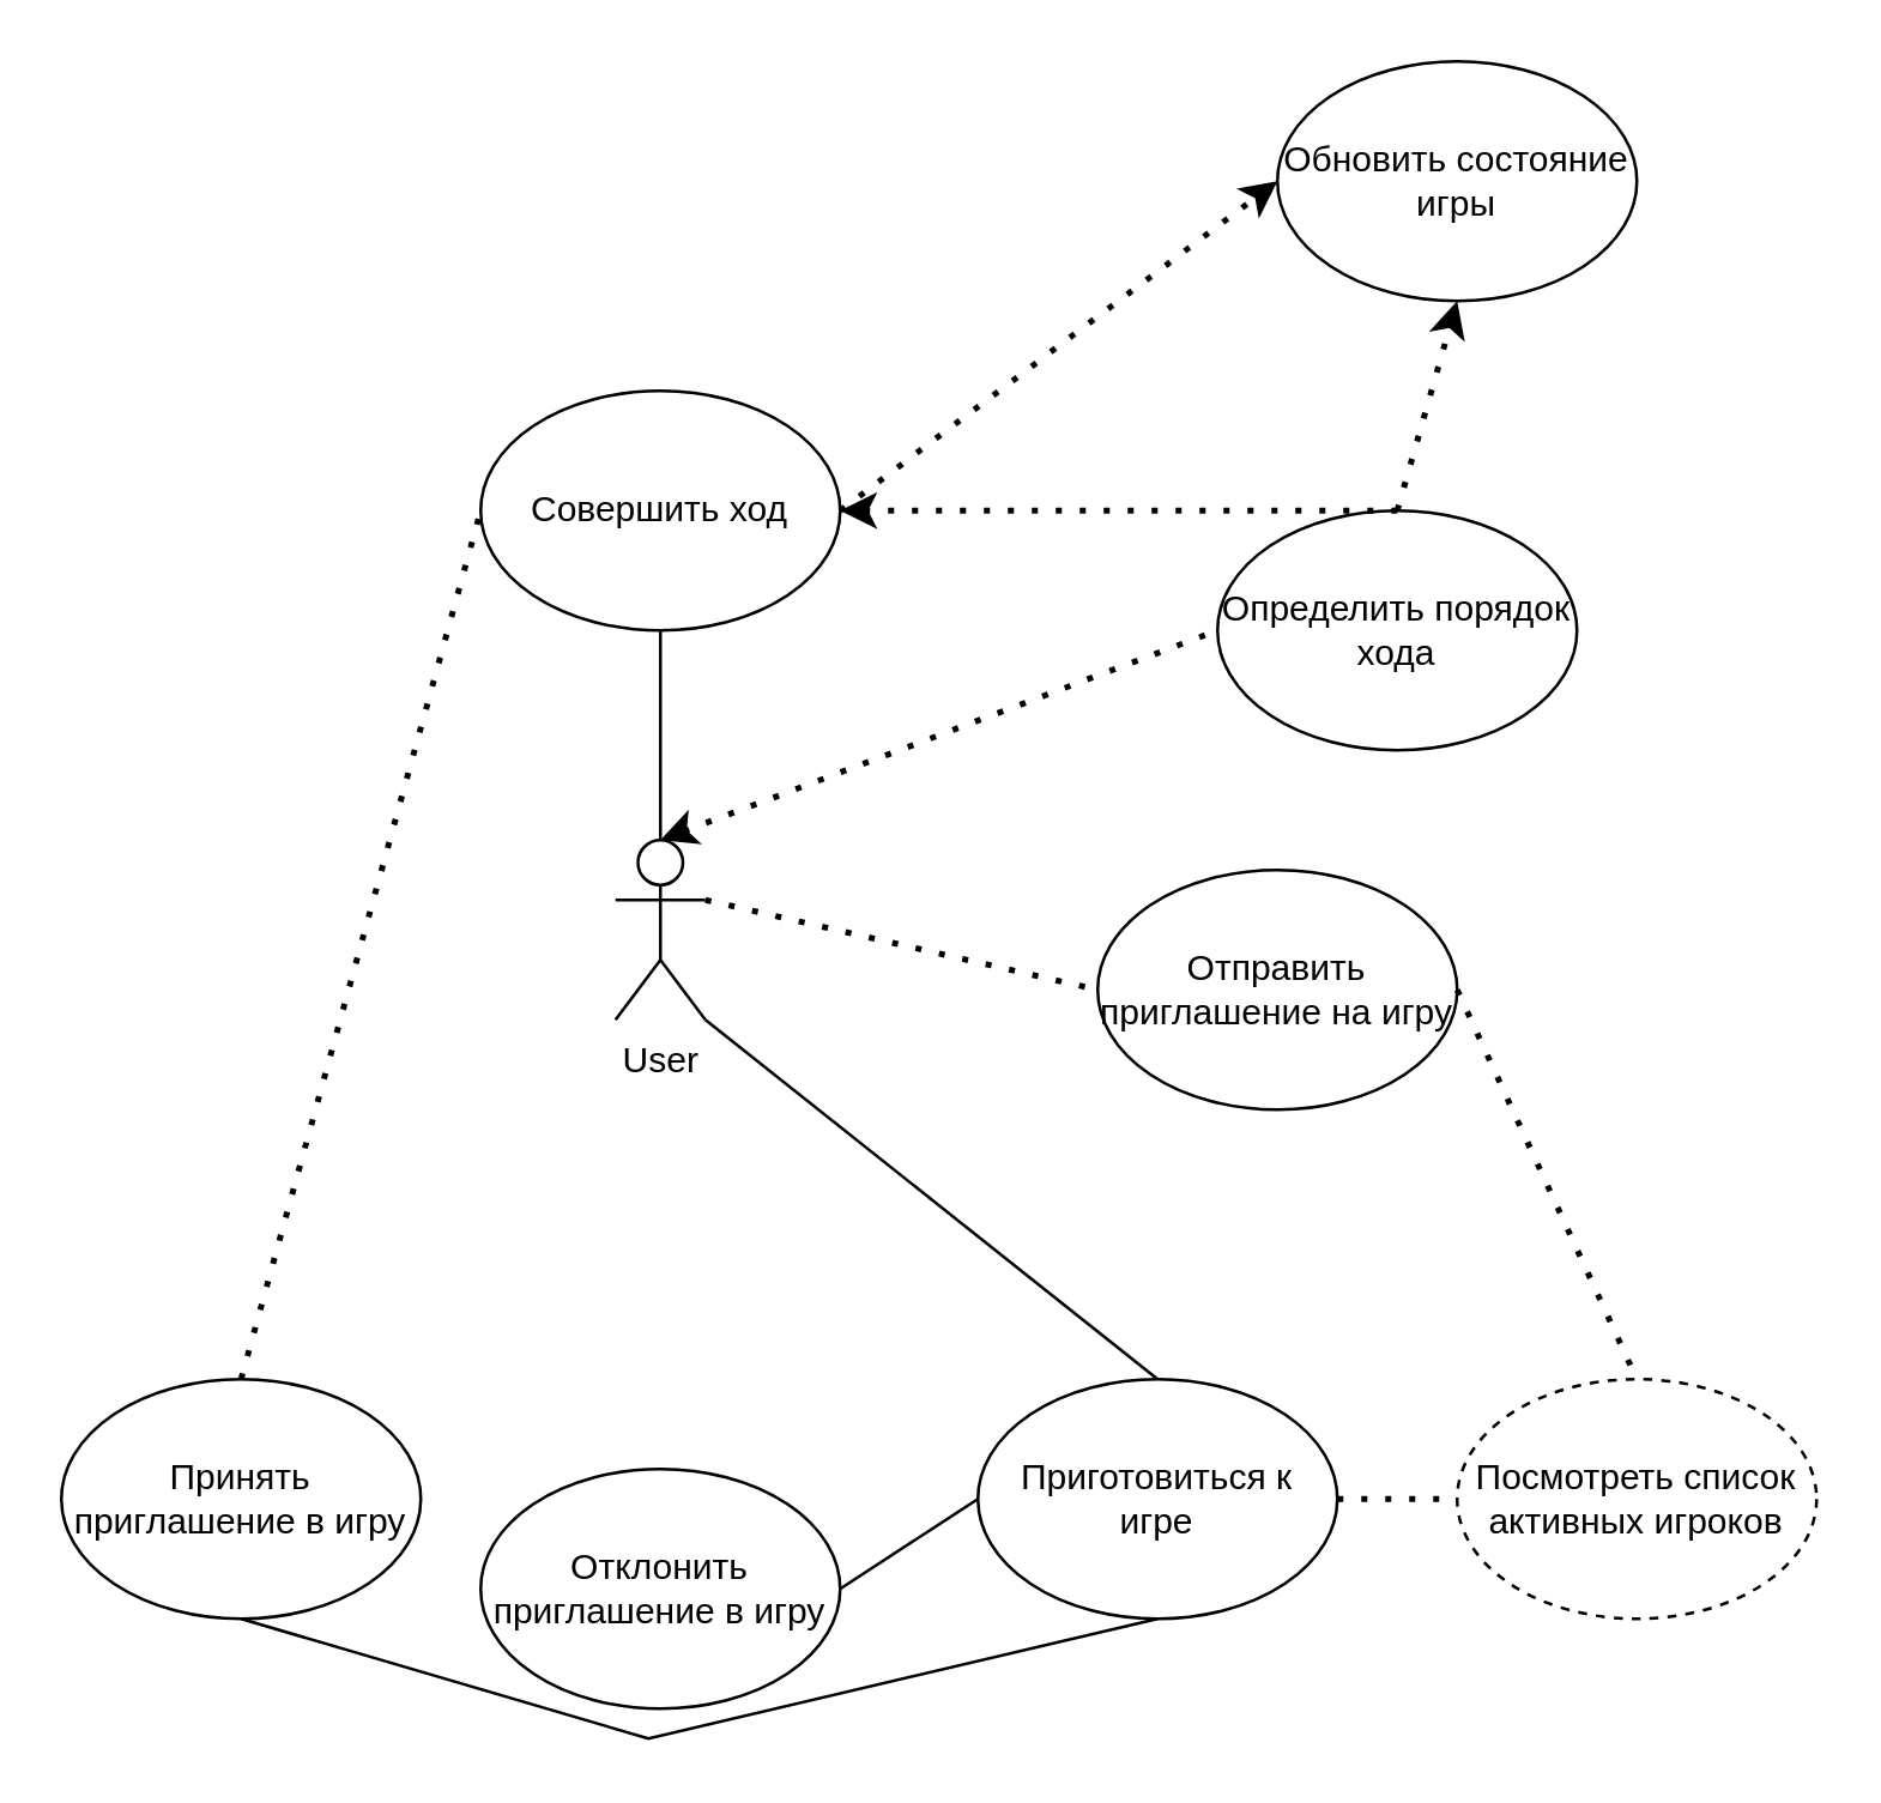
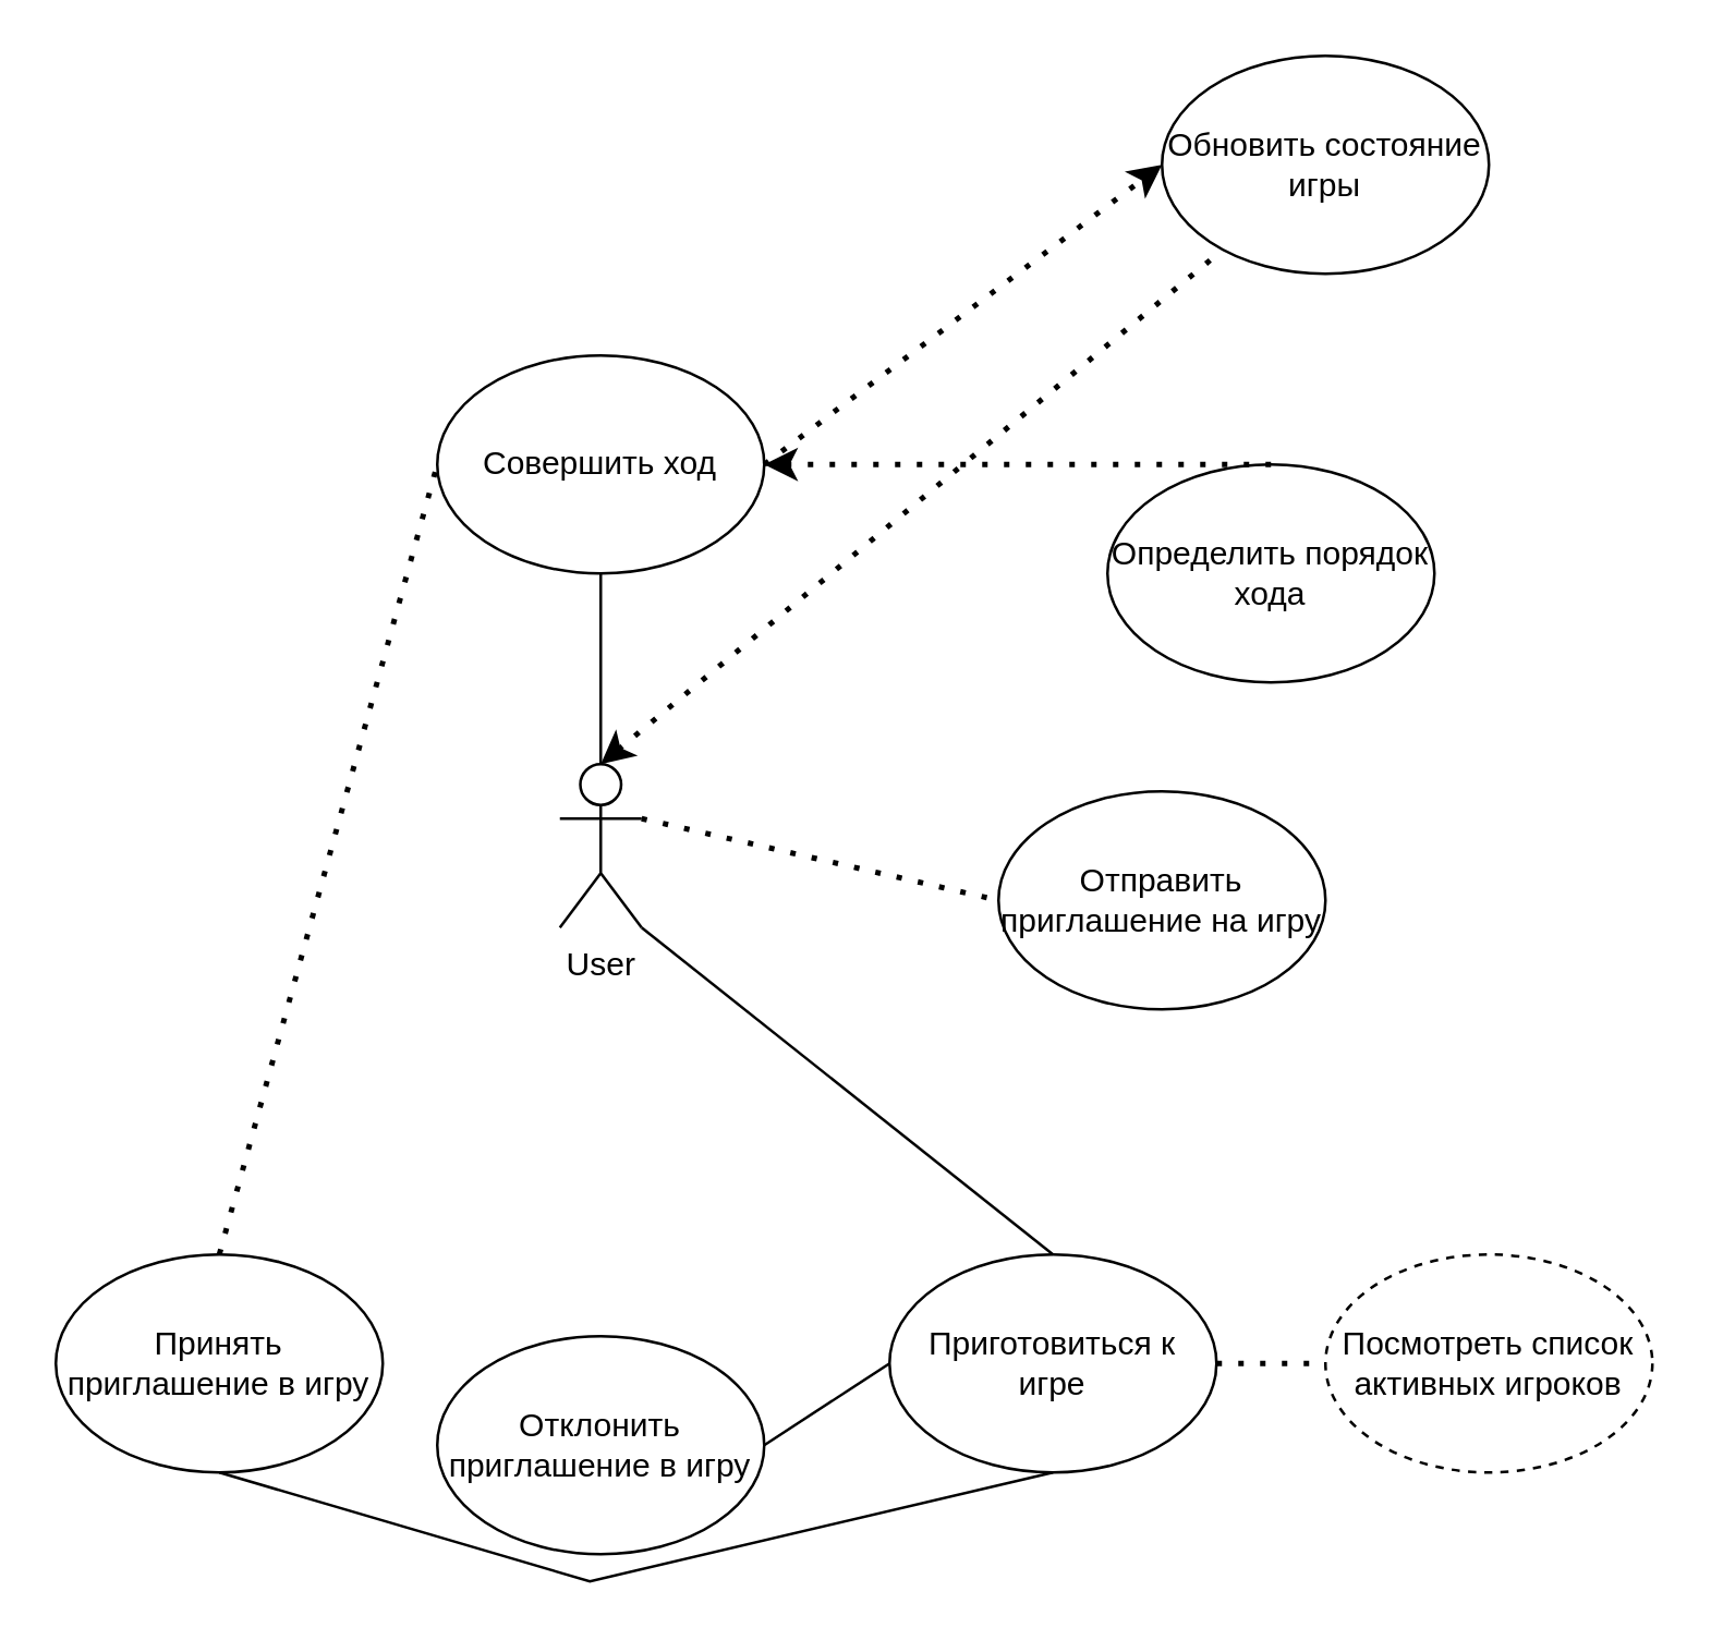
- <mxCell id="22" value="" style="endArrow=classic;dashed=1;html=1;dashPattern=1 3;strokeWidth=2;rounded=0;exitX=0.5;exitY=0;exitDx=0;exitDy=0;entryX=0.5;entryY=1;entryDx=0;entryDy=0;endFill=1;" edge="1" parent="1" source="9" target="15"><mxGeometry width="50" height="50" relative="1" as="geometry"><mxPoint x="536" y="180" as="sourcePoint" /><mxPoint x="586" y="130" as="targetPoint" /></mxGeometry></mxCell>
- <mxCell id="18" value="" style="endArrow=none;dashed=1;html=1;dashPattern=1 3;strokeWidth=2;rounded=0;exitX=0.5;exitY=0;exitDx=0;exitDy=0;exitPerimeter=0;entryX=0;entryY=0.5;entryDx=0;entryDy=0;endFill=0;startArrow=classic;startFill=1;" edge="1" parent="1" source="2" target="9"><mxGeometry width="50" height="50" relative="1" as="geometry"><mxPoint x="216" y="280" as="sourcePoint" /><mxPoint x="266" y="230" as="targetPoint" /></mxGeometry></mxCell>
+ <mxCell id="18" value="" style="endArrow=none;dashed=1;html=1;dashPattern=1 3;strokeWidth=2;rounded=0;exitX=0.5;exitY=0;exitDx=0;exitDy=0;exitPerimeter=0;endFill=0;startArrow=classic;startFill=1;" edge="1" parent="1" source="2" target="15"><mxGeometry width="50" height="50" relative="1" as="geometry"><mxPoint x="216" y="280" as="sourcePoint" /><mxPoint x="266" y="230" as="targetPoint" /></mxGeometry></mxCell>
- <mxCell id="11" value="" style="endArrow=none;dashed=1;html=1;dashPattern=1 3;strokeWidth=2;rounded=0;entryX=0.5;entryY=0;entryDx=0;entryDy=0;exitX=1;exitY=0.5;exitDx=0;exitDy=0;" parent="1" source="6" target="4" edge="1"><mxGeometry width="50" height="50" relative="1" as="geometry"><mxPoint x="450" y="670" as="sourcePoint" /><mxPoint x="500" y="620" as="targetPoint" /></mxGeometry></mxCell>
